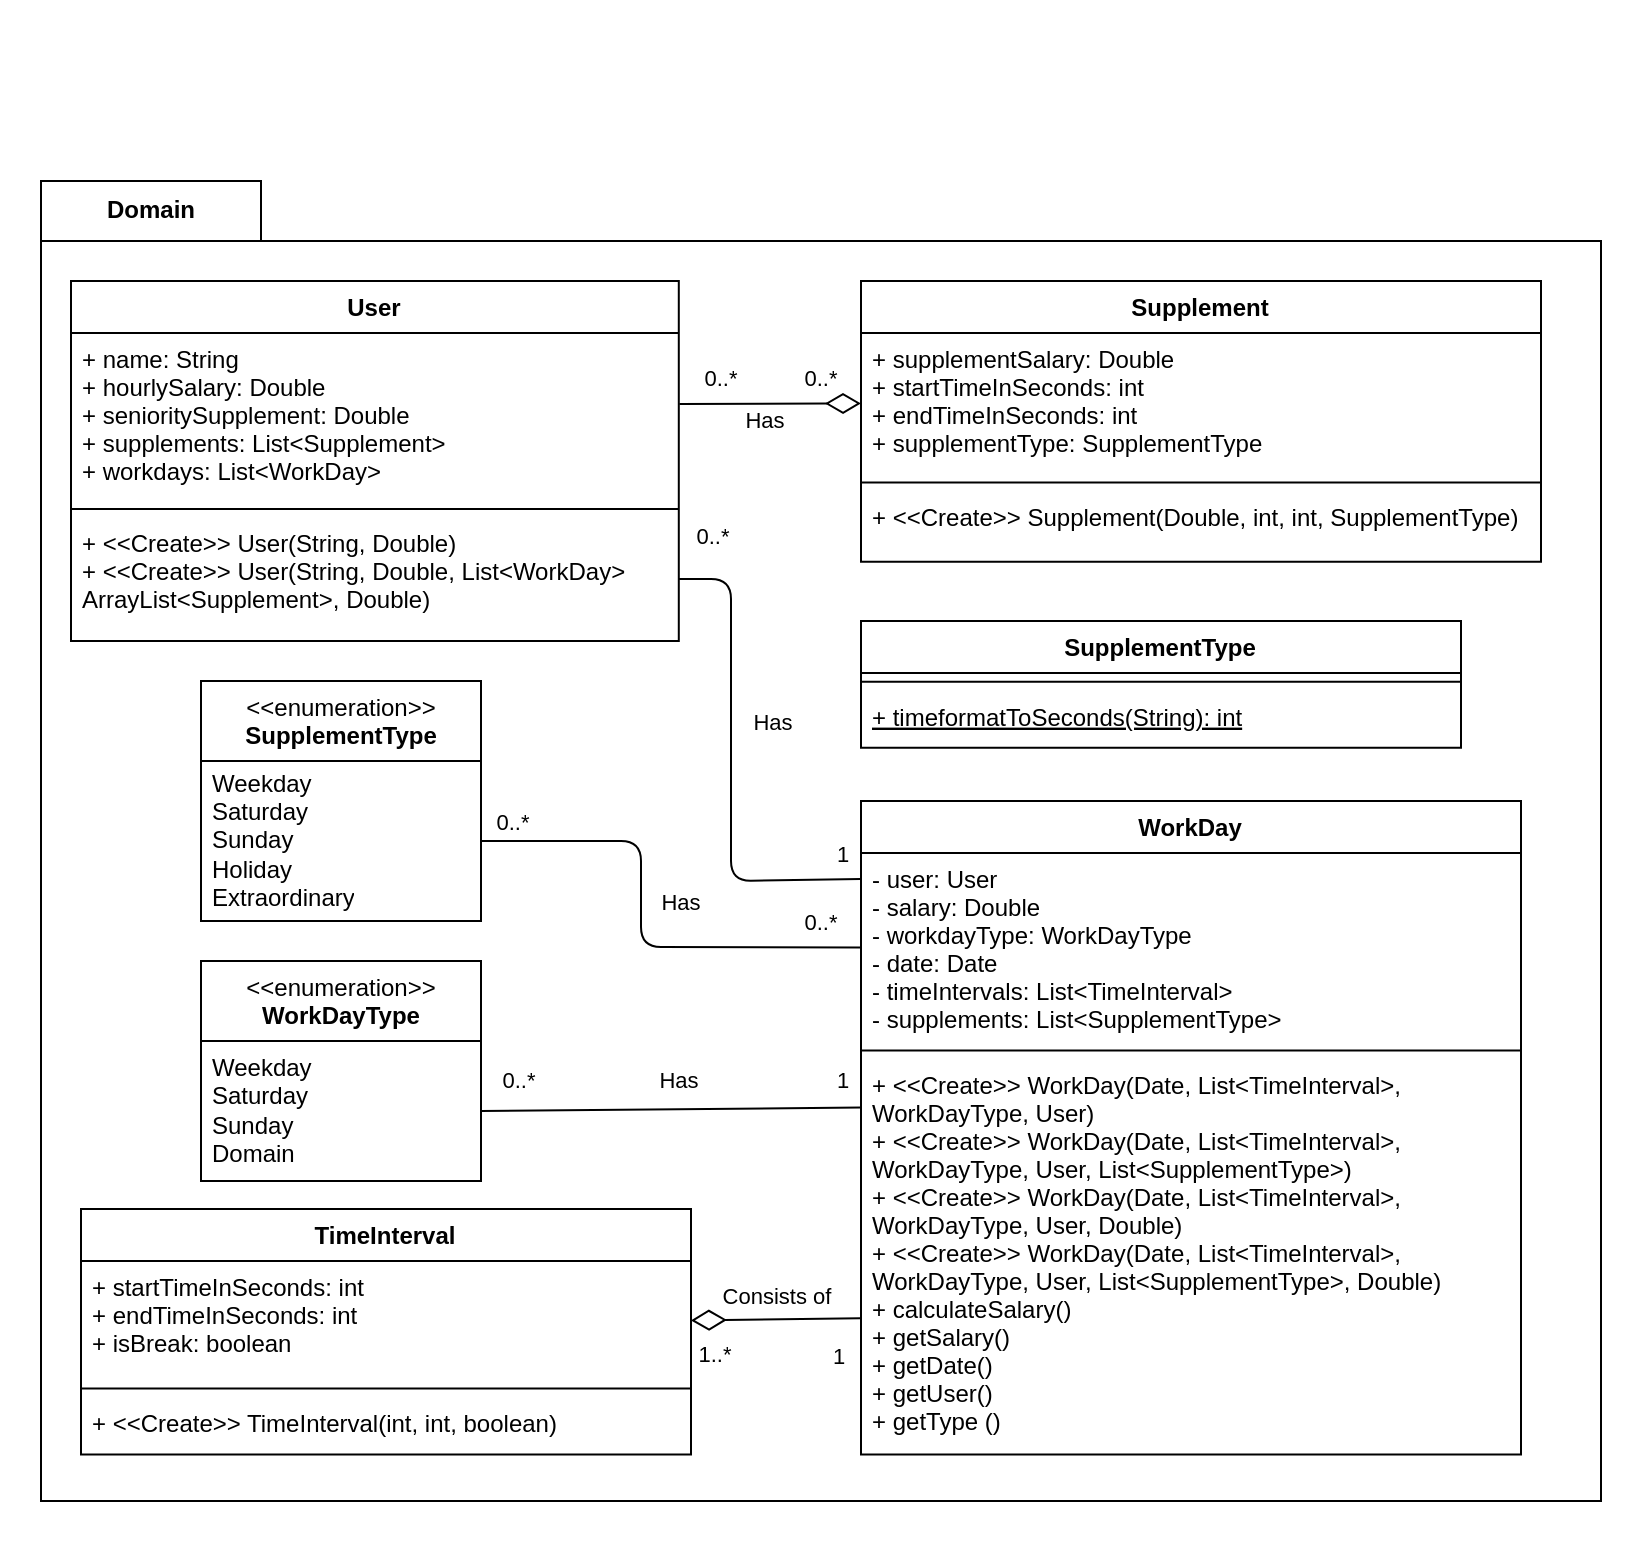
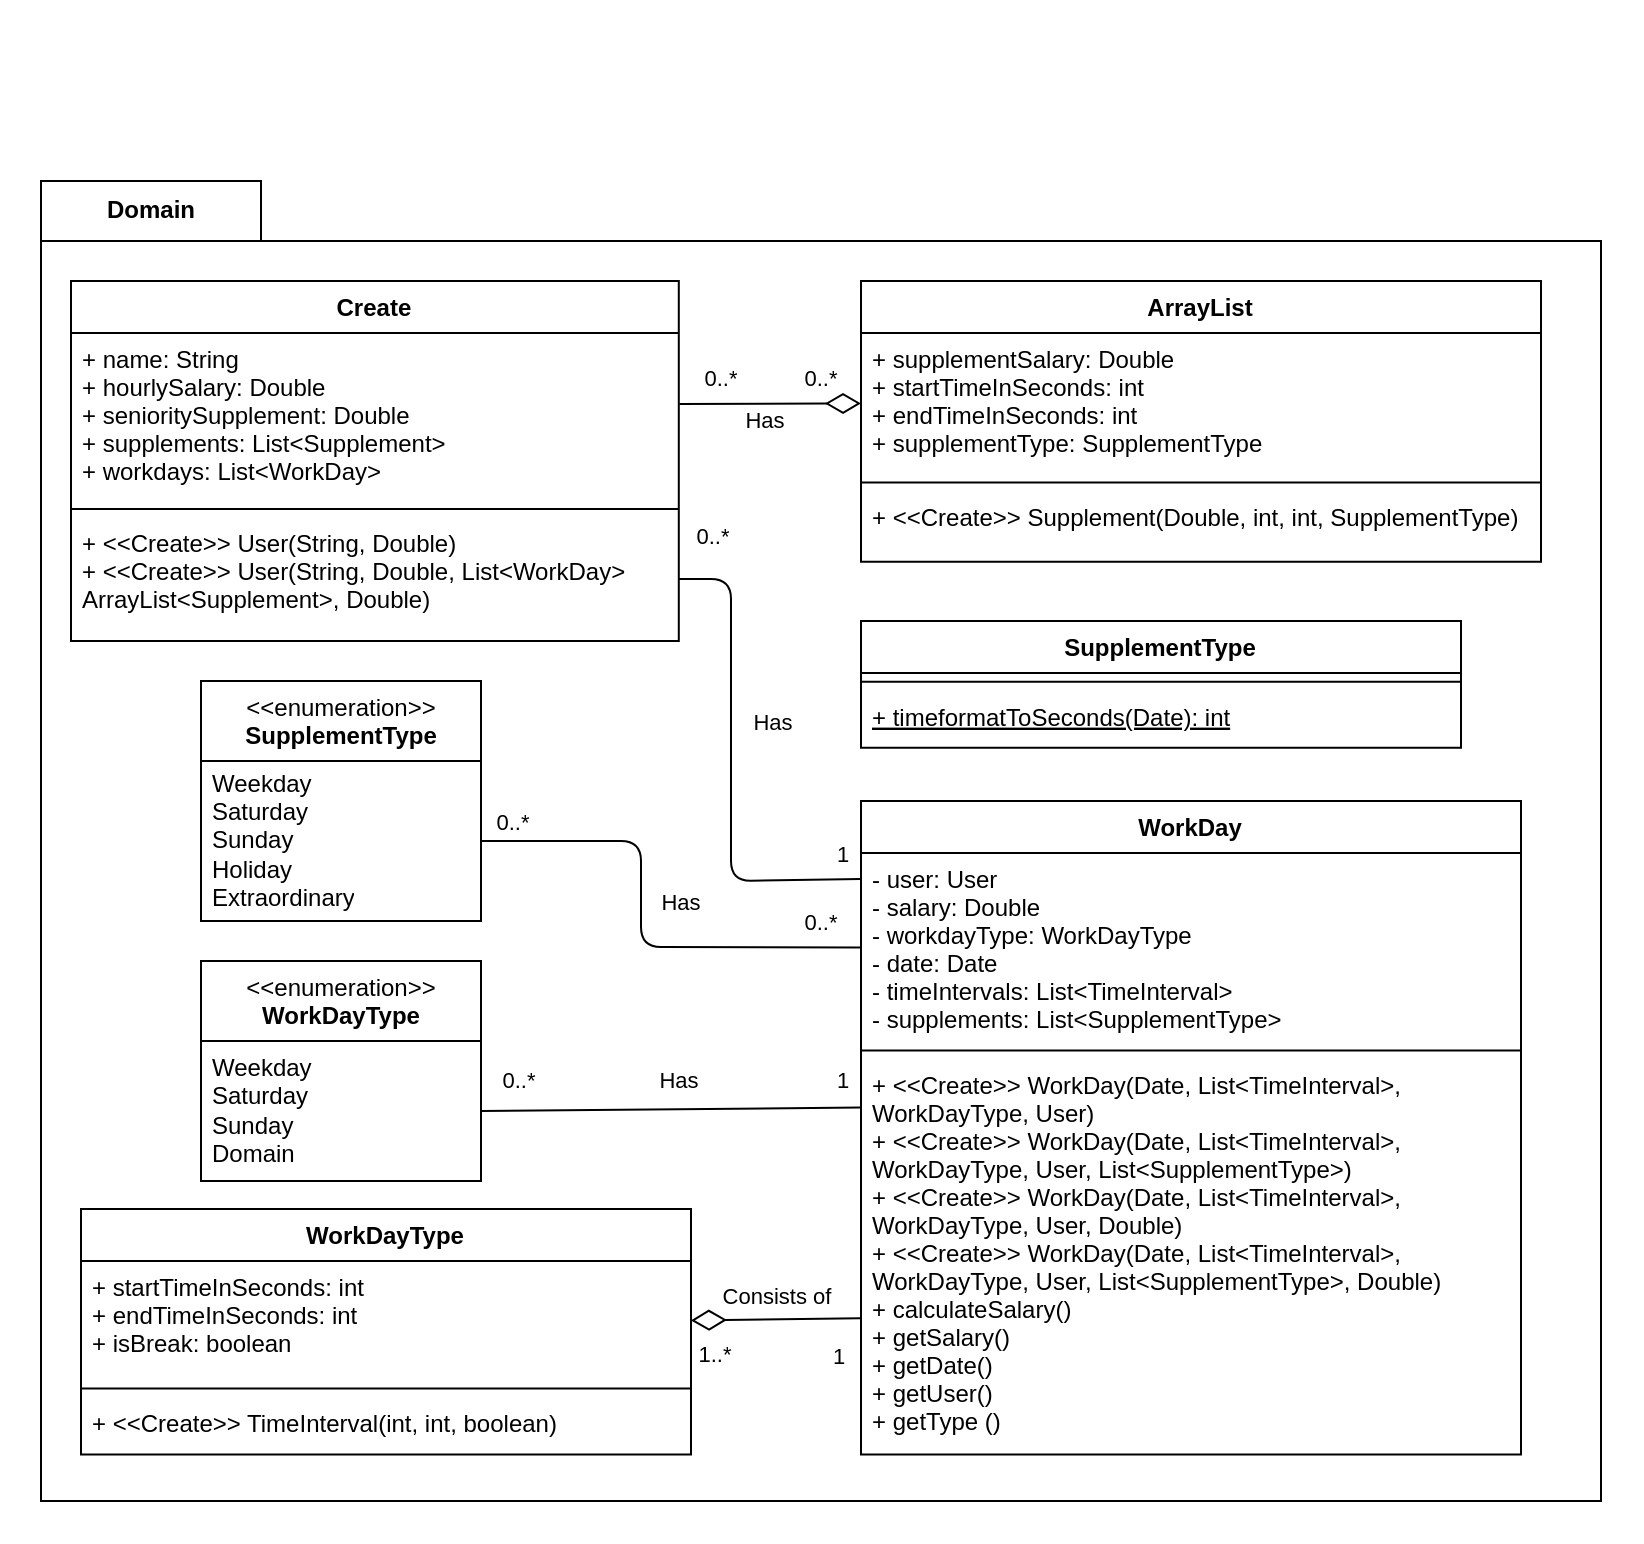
- <mxCell id="39" value="User" style="swimlane;fontStyle=1;align=center;verticalAlign=top;childLayout=stackLayout;horizontal=1;startSize=26;horizontalStack=0;resizeParent=1;resizeParentMax=0;resizeLast=0;collapsible=1;marginBottom=0;" parent="1" vertex="1"><mxGeometry x="35" y="140" width="303.9" height="180" as="geometry" /></mxCell>
+ <mxCell id="39" value="Create" style="swimlane;fontStyle=1;align=center;verticalAlign=top;childLayout=stackLayout;horizontal=1;startSize=26;horizontalStack=0;resizeParent=1;resizeParentMax=0;resizeLast=0;collapsible=1;marginBottom=0;" parent="1" vertex="1"><mxGeometry x="35" y="140" width="303.9" height="180" as="geometry" /></mxCell>
- <mxCell id="17" value="Supplement&#10;" style="swimlane;fontStyle=1;align=center;verticalAlign=top;childLayout=stackLayout;horizontal=1;startSize=26;horizontalStack=0;resizeParent=1;resizeParentMax=0;resizeLast=0;collapsible=1;marginBottom=0;" parent="2" vertex="1"><mxGeometry x="410" y="50" width="340" height="140.4" as="geometry" /></mxCell>
+ <mxCell id="17" value="ArrayList&#10;" style="swimlane;fontStyle=1;align=center;verticalAlign=top;childLayout=stackLayout;horizontal=1;startSize=26;horizontalStack=0;resizeParent=1;resizeParentMax=0;resizeLast=0;collapsible=1;marginBottom=0;" parent="2" vertex="1"><mxGeometry x="410" y="50" width="340" height="140.4" as="geometry" /></mxCell>
- <mxCell id="8" value="+ timeformatToSeconds(String): int" style="text;strokeColor=none;fillColor=none;align=left;verticalAlign=top;spacingLeft=4;spacingRight=4;overflow=hidden;rotatable=0;points=[[0,0.5],[1,0.5]];portConstraint=eastwest;fontStyle=4" parent="6" vertex="1"><mxGeometry y="34.8" width="300" height="28.6" as="geometry" /></mxCell>
+ <mxCell id="8" value="+ timeformatToSeconds(Date): int" style="text;strokeColor=none;fillColor=none;align=left;verticalAlign=top;spacingLeft=4;spacingRight=4;overflow=hidden;rotatable=0;points=[[0,0.5],[1,0.5]];portConstraint=eastwest;fontStyle=4" parent="6" vertex="1"><mxGeometry y="34.8" width="300" height="28.6" as="geometry" /></mxCell>
- <mxCell id="13" value="TimeInterval" style="swimlane;fontStyle=1;align=center;verticalAlign=top;childLayout=stackLayout;horizontal=1;startSize=26;horizontalStack=0;resizeParent=1;resizeParentMax=0;resizeLast=0;collapsible=1;marginBottom=0;" parent="2" vertex="1"><mxGeometry x="20" y="514" width="305" height="122.8" as="geometry" /></mxCell>
+ <mxCell id="13" value="WorkDayType" style="swimlane;fontStyle=1;align=center;verticalAlign=top;childLayout=stackLayout;horizontal=1;startSize=26;horizontalStack=0;resizeParent=1;resizeParentMax=0;resizeLast=0;collapsible=1;marginBottom=0;" parent="2" vertex="1"><mxGeometry x="20" y="514" width="305" height="122.8" as="geometry" /></mxCell>
